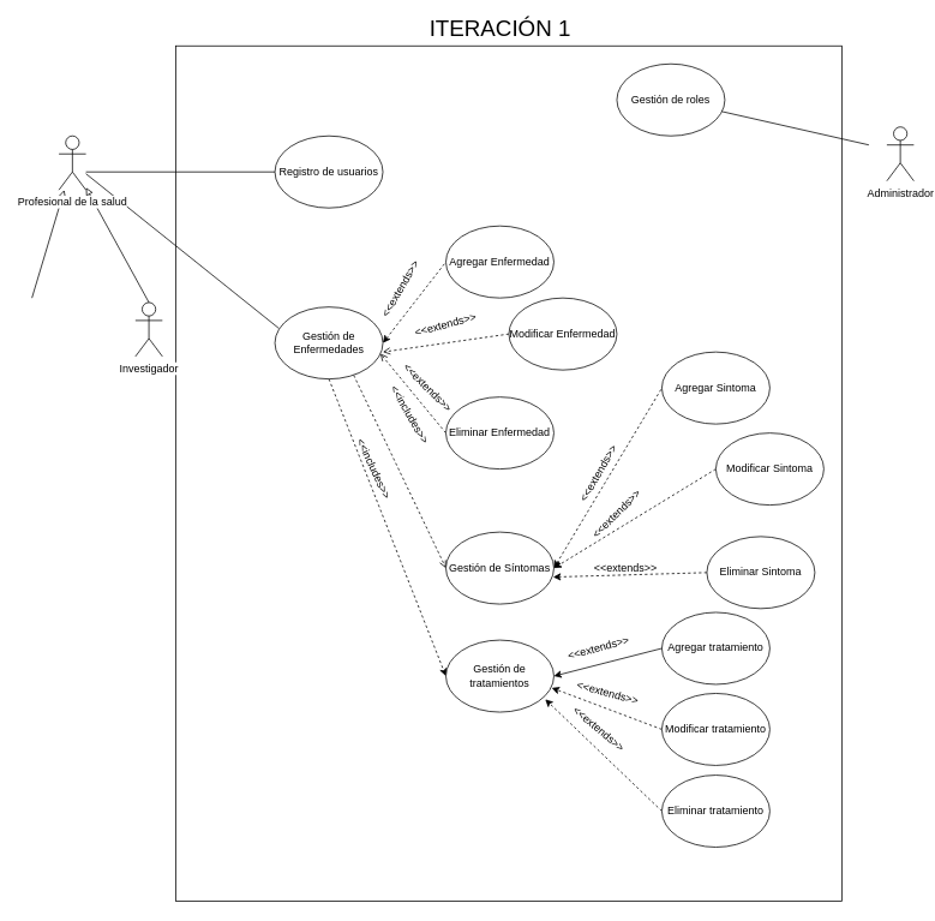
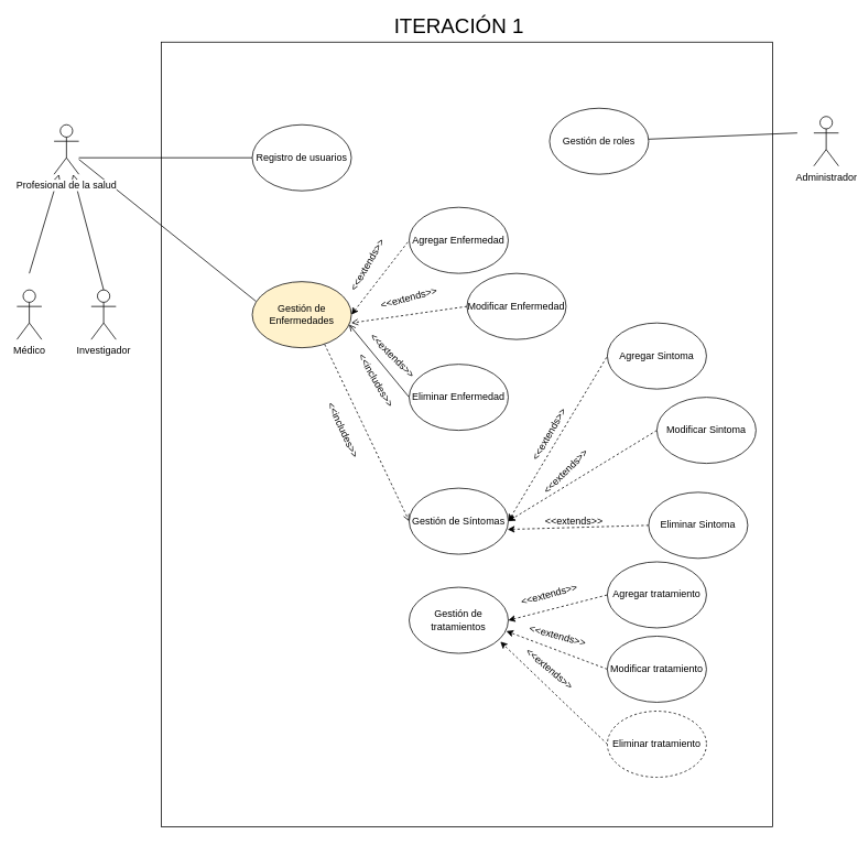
- <mxCell id="9" value="Gestión de roles" style="ellipse;whiteSpace=wrap;html=1;" parent="1" vertex="1"><mxGeometry x="685" y="70" width="120" height="80" as="geometry" /></mxCell>
+ <mxCell id="9" value="Gestión de roles" style="ellipse;whiteSpace=wrap;html=1;" parent="1" vertex="1"><mxGeometry x="665" y="130" width="120" height="80" as="geometry" /></mxCell>
- <mxCell id="7" value="Investigador" style="shape=umlActor;verticalLabelPosition=bottom;labelBackgroundColor=#ffffff;verticalAlign=top;html=1;outlineConnect=0;" parent="1" vertex="1"><mxGeometry x="150" y="335" width="30" height="60" as="geometry" /></mxCell>
+ <mxCell id="7" value="Investigador" style="shape=umlActor;verticalLabelPosition=bottom;labelBackgroundColor=#ffffff;verticalAlign=top;html=1;outlineConnect=0;" parent="1" vertex="1"><mxGeometry x="110" y="350" width="30" height="60" as="geometry" /></mxCell>
+ <mxCell id="5" value="Médico" style="shape=umlActor;verticalLabelPosition=bottom;labelBackgroundColor=#ffffff;verticalAlign=top;html=1;outlineConnect=0;" parent="1" vertex="1"><mxGeometry x="20" y="350" width="30" height="60" as="geometry" /></mxCell>
- <mxCell id="13" value="Gestión de Enfermedades" style="ellipse;whiteSpace=wrap;html=1;" parent="1" vertex="1"><mxGeometry x="305" y="340" width="120" height="80" as="geometry" /></mxCell>
+ <mxCell id="13" value="Gestión de Enfermedades" style="ellipse;whiteSpace=wrap;html=1;fillColor=#fff2cc;" parent="1" vertex="1"><mxGeometry x="305" y="340" width="120" height="80" as="geometry" /></mxCell>
- <mxCell id="17" style="edgeStyle=none;rounded=0;orthogonalLoop=1;jettySize=auto;html=1;exitX=0;exitY=0.5;exitDx=0;exitDy=0;dashed=1;startArrow=none;startFill=0;endArrow=open;endFill=0;entryX=0.977;entryY=0.648;entryDx=0;entryDy=0;entryPerimeter=0;" parent="1" source="18" target="13" edge="1"><mxGeometry relative="1" as="geometry" /></mxCell>
+ <mxCell id="17" style="edgeStyle=none;rounded=0;orthogonalLoop=1;jettySize=auto;html=1;exitX=0;exitY=0.5;exitDx=0;exitDy=0;dashed=0;startArrow=none;startFill=0;endArrow=open;endFill=0;entryX=0.977;entryY=0.648;entryDx=0;entryDy=0;entryPerimeter=0;" parent="1" source="18" target="13" edge="1"><mxGeometry relative="1" as="geometry" /></mxCell>
- <mxCell id="12" style="edgeStyle=none;rounded=0;orthogonalLoop=1;jettySize=auto;html=1;exitX=0.5;exitY=1;exitDx=0;exitDy=0;entryX=0;entryY=0.5;entryDx=0;entryDy=0;dashed=1;startArrow=none;startFill=0;endArrow=classic;endFill=1;" parent="1" source="13" target="29" edge="1"><mxGeometry relative="1" as="geometry" /></mxCell>
- <mxCell id="28" style="edgeStyle=none;rounded=0;orthogonalLoop=1;jettySize=auto;html=1;exitX=1;exitY=0.5;exitDx=0;exitDy=0;entryX=0;entryY=0.5;entryDx=0;entryDy=0;dashed=0;startArrow=classic;startFill=1;endArrow=none;endFill=0;" parent="1" source="29" target="30" edge="1"><mxGeometry relative="1" as="geometry" /></mxCell>
+ <mxCell id="28" style="edgeStyle=none;rounded=0;orthogonalLoop=1;jettySize=auto;html=1;exitX=1;exitY=0.5;exitDx=0;exitDy=0;entryX=0;entryY=0.5;entryDx=0;entryDy=0;dashed=1;startArrow=classic;startFill=1;endArrow=none;endFill=0;" parent="1" source="29" target="30" edge="1"><mxGeometry relative="1" as="geometry" /></mxCell>
- <mxCell id="34" value="Eliminar tratamiento" style="ellipse;whiteSpace=wrap;html=1;" parent="1" vertex="1"><mxGeometry x="735" y="860" width="120" height="80" as="geometry" /></mxCell>
+ <mxCell id="34" value="Eliminar tratamiento" style="ellipse;whiteSpace=wrap;html=1;dashed=1;" parent="1" vertex="1"><mxGeometry x="735" y="860" width="120" height="80" as="geometry" /></mxCell>
